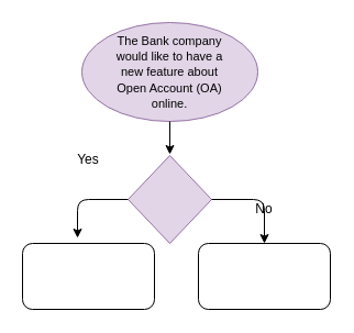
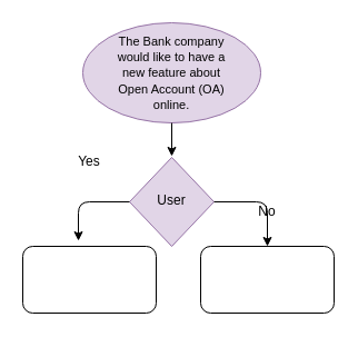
+ <mxCell id="6" value="User" style="text;html=1;strokeColor=none;fillColor=none;align=center;verticalAlign=middle;whiteSpace=wrap;rounded=0;" vertex="1" parent="1"><mxGeometry x="134" y="170" width="40" height="20" as="geometry" /></mxCell>
